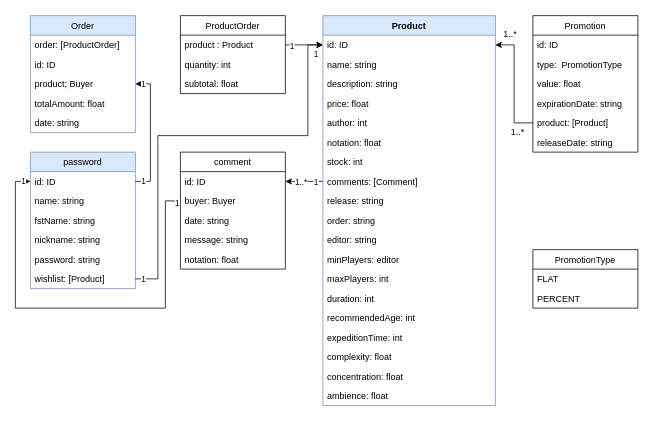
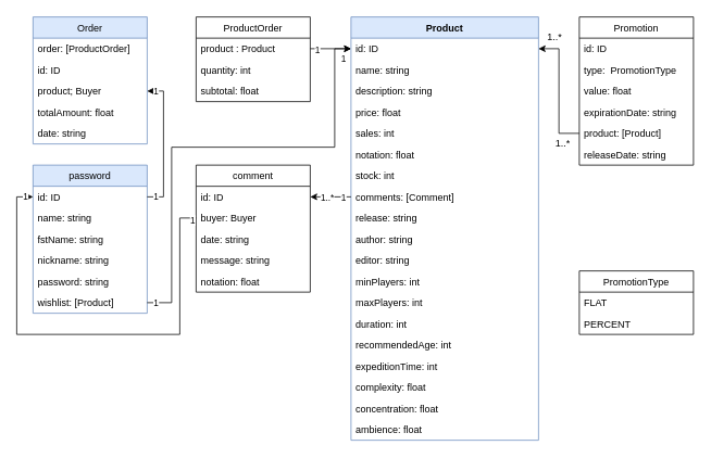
- <mxCell id="7" value="author: int" style="text;strokeColor=none;fillColor=none;align=left;verticalAlign=top;spacingLeft=4;spacingRight=4;overflow=hidden;rotatable=0;points=[[0,0.5],[1,0.5]];portConstraint=eastwest;" parent="2" vertex="1"><mxGeometry y="130" width="230" height="26" as="geometry" /></mxCell>
+ <mxCell id="7" value="sales: int" style="text;strokeColor=none;fillColor=none;align=left;verticalAlign=top;spacingLeft=4;spacingRight=4;overflow=hidden;rotatable=0;points=[[0,0.5],[1,0.5]];portConstraint=eastwest;" parent="2" vertex="1"><mxGeometry y="130" width="230" height="26" as="geometry" /></mxCell>
- <mxCell id="12" value="order: string" style="text;strokeColor=none;fillColor=none;align=left;verticalAlign=top;spacingLeft=4;spacingRight=4;overflow=hidden;rotatable=0;points=[[0,0.5],[1,0.5]];portConstraint=eastwest;" parent="2" vertex="1"><mxGeometry y="260" width="230" height="26" as="geometry" /></mxCell>
+ <mxCell id="12" value="author: string" style="text;strokeColor=none;fillColor=none;align=left;verticalAlign=top;spacingLeft=4;spacingRight=4;overflow=hidden;rotatable=0;points=[[0,0.5],[1,0.5]];portConstraint=eastwest;" parent="2" vertex="1"><mxGeometry y="260" width="230" height="26" as="geometry" /></mxCell>
- <mxCell id="14" value="minPlayers: editor" style="text;strokeColor=none;fillColor=none;align=left;verticalAlign=top;spacingLeft=4;spacingRight=4;overflow=hidden;rotatable=0;points=[[0,0.5],[1,0.5]];portConstraint=eastwest;" parent="2" vertex="1"><mxGeometry y="312" width="230" height="26" as="geometry" /></mxCell>
+ <mxCell id="14" value="minPlayers: int" style="text;strokeColor=none;fillColor=none;align=left;verticalAlign=top;spacingLeft=4;spacingRight=4;overflow=hidden;rotatable=0;points=[[0,0.5],[1,0.5]];portConstraint=eastwest;" parent="2" vertex="1"><mxGeometry y="312" width="230" height="26" as="geometry" /></mxCell>
